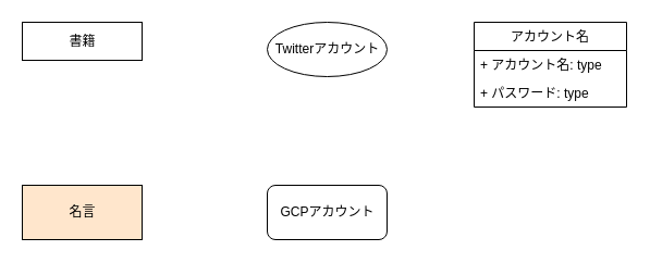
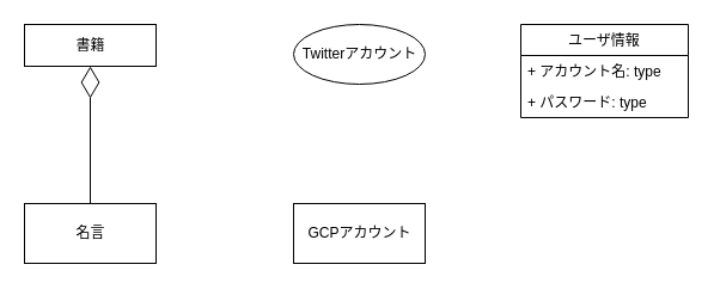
- <mxCell id="7" value="アカウント名" style="swimlane;fontStyle=0;childLayout=stackLayout;horizontal=1;startSize=26;fillColor=none;horizontalStack=0;resizeParent=1;resizeParentMax=0;resizeLast=0;collapsible=1;marginBottom=0;" vertex="1" parent="1"><mxGeometry x="435" y="20" width="140" height="78" as="geometry" /></mxCell>
+ <mxCell id="7" value="ユーザ情報" style="swimlane;fontStyle=0;childLayout=stackLayout;horizontal=1;startSize=26;fillColor=none;horizontalStack=0;resizeParent=1;resizeParentMax=0;resizeLast=0;collapsible=1;marginBottom=0;" vertex="1" parent="1"><mxGeometry x="435" y="20" width="140" height="78" as="geometry" /></mxCell>
+ <mxCell id="3" value="" style="endArrow=diamondThin;endFill=0;endSize=24;html=1;entryX=0.5;entryY=1;entryDx=0;entryDy=0;exitX=0.5;exitY=0;exitDx=0;exitDy=0;" parent="1" source="2" target="5" edge="1"><mxGeometry width="160" relative="1" as="geometry"><mxPoint x="125" y="190" as="sourcePoint" /><mxPoint x="75" y="80" as="targetPoint" /></mxGeometry></mxCell>
- <mxCell id="2" value="名言" style="html=1;fillColor=#ffe6cc;" parent="1" vertex="1"><mxGeometry x="20" y="170" width="110" height="50" as="geometry" /></mxCell>
+ <mxCell id="2" value="名言" style="html=1;" parent="1" vertex="1"><mxGeometry x="20" y="170" width="110" height="50" as="geometry" /></mxCell>
- <mxCell id="6" value="GCPアカウント" style="html=1;rounded=1;" parent="1" vertex="1"><mxGeometry x="245" y="170" width="110" height="50" as="geometry" /></mxCell>
+ <mxCell id="6" value="GCPアカウント" style="html=1;" parent="1" vertex="1"><mxGeometry x="245" y="170" width="110" height="50" as="geometry" /></mxCell>
